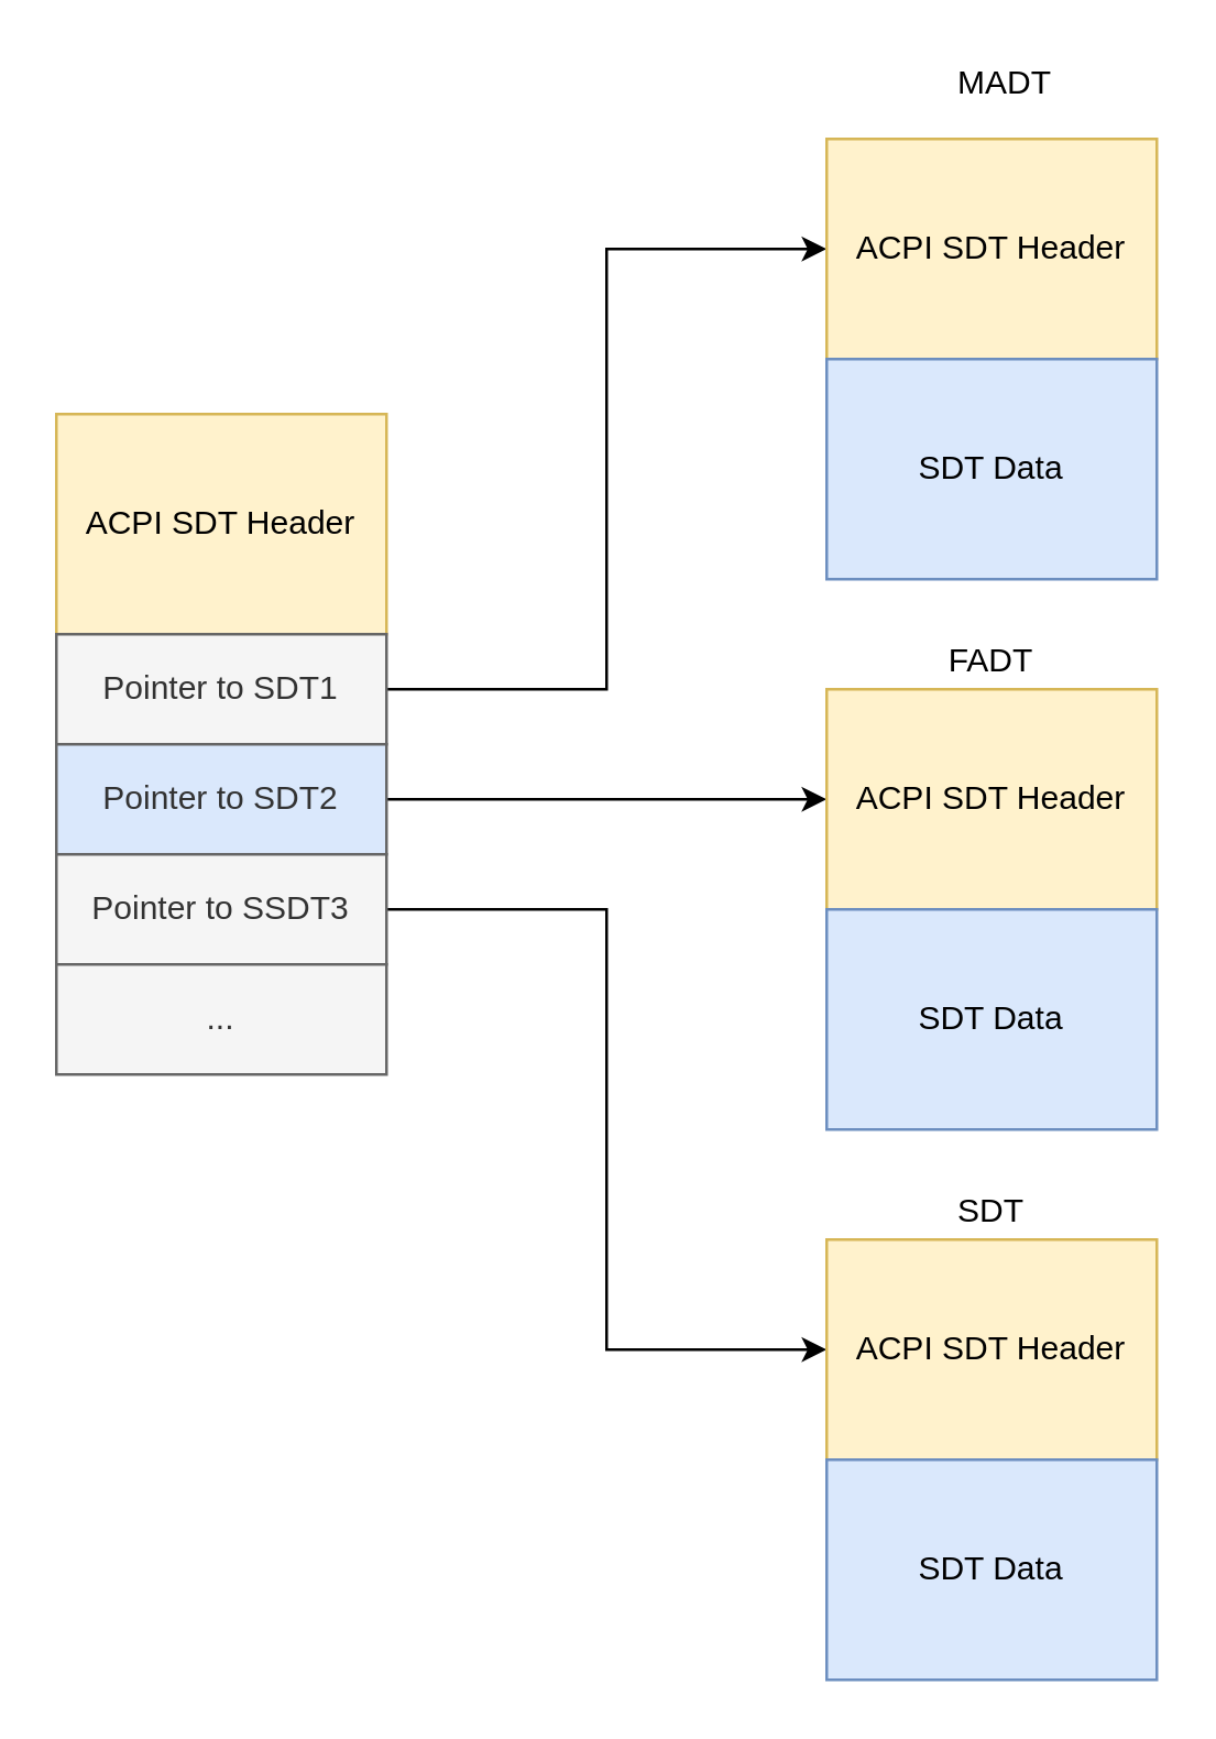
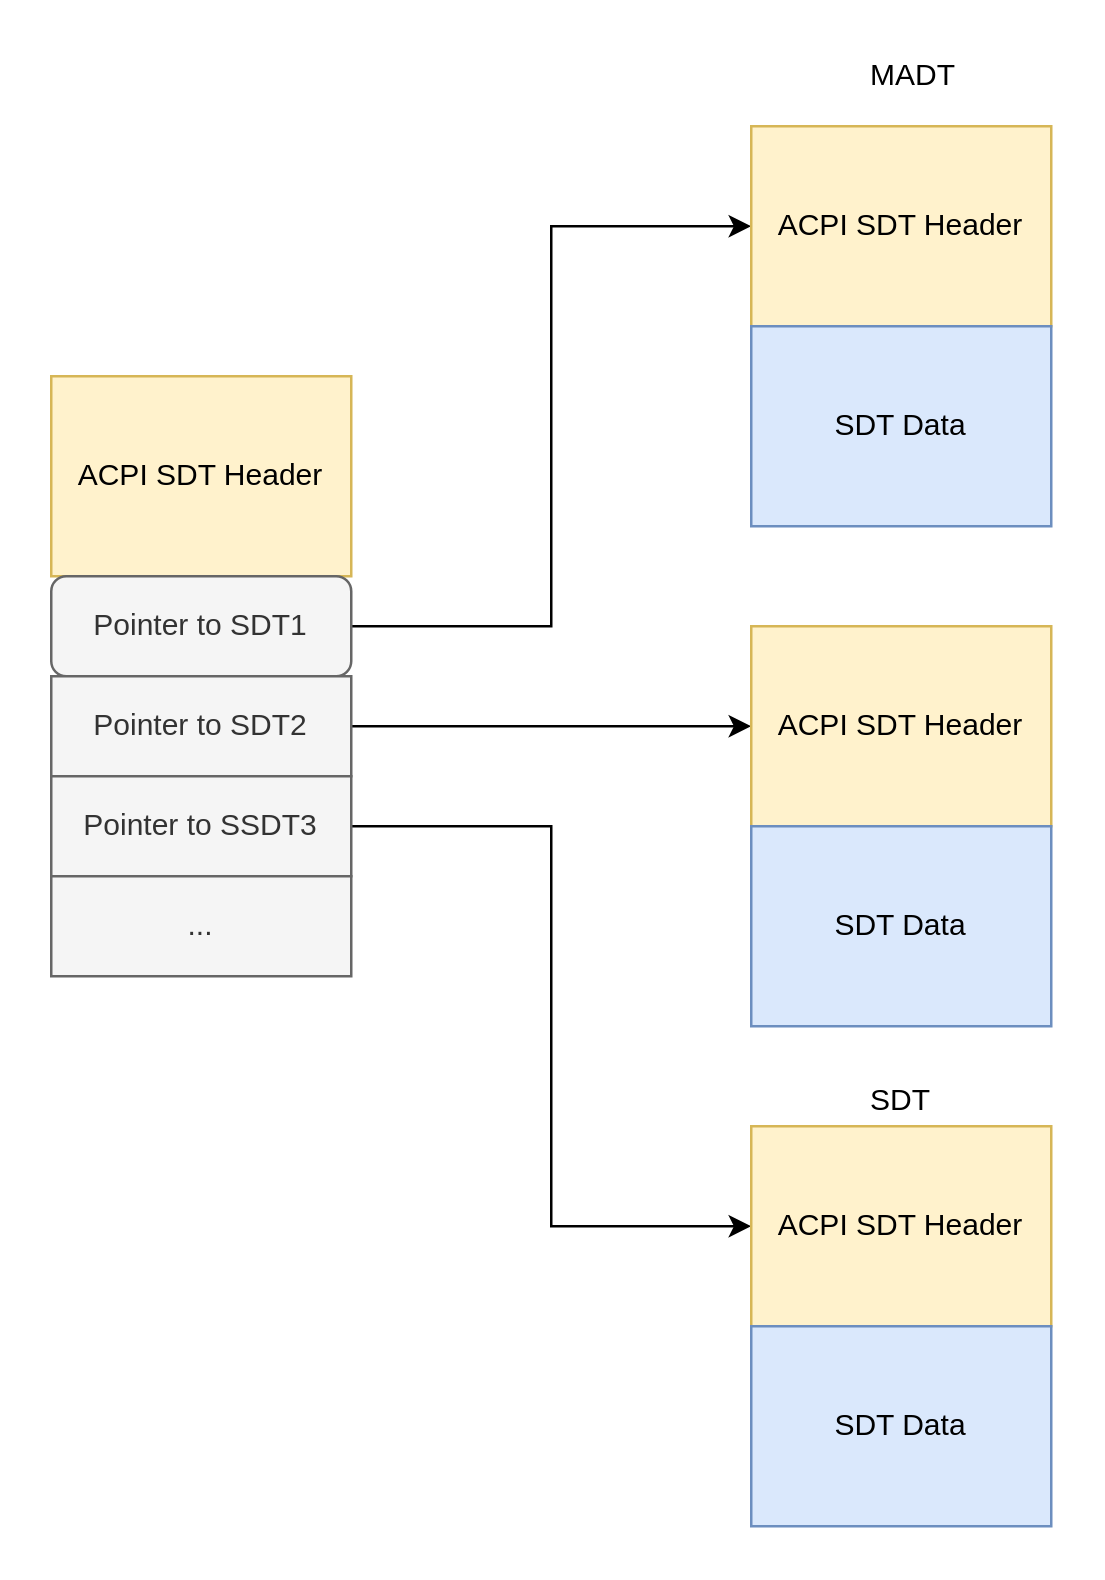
- <mxCell id="17" value="FADT" style="text;html=1;strokeColor=none;fillColor=none;align=center;verticalAlign=middle;whiteSpace=wrap;rounded=0;" vertex="1" parent="1"><mxGeometry x="340" y="230" width="40" height="20" as="geometry" /></mxCell>
- <mxCell id="4" value="Pointer to SDT1" style="rounded=0;whiteSpace=wrap;html=1;fillColor=#f5f5f5;strokeColor=#666666;fontColor=#333333;" vertex="1" parent="1"><mxGeometry x="20" y="230" width="120" height="40" as="geometry" /></mxCell>
+ <mxCell id="4" value="Pointer to SDT1" style="whiteSpace=wrap;html=1;fillColor=#f5f5f5;strokeColor=#666666;fontColor=#333333;rounded=1;" vertex="1" parent="1"><mxGeometry x="20" y="230" width="120" height="40" as="geometry" /></mxCell>
- <mxCell id="6" value="Pointer to SDT2" style="rounded=0;whiteSpace=wrap;html=1;fillColor=#dae8fc;strokeColor=#666666;fontColor=#333333;" vertex="1" parent="1"><mxGeometry x="20" y="270" width="120" height="40" as="geometry" /></mxCell>
+ <mxCell id="6" value="Pointer to SDT2" style="rounded=0;whiteSpace=wrap;html=1;fillColor=#f5f5f5;strokeColor=#666666;fontColor=#333333;" vertex="1" parent="1"><mxGeometry x="20" y="270" width="120" height="40" as="geometry" /></mxCell>
